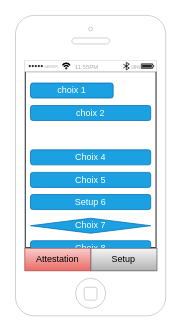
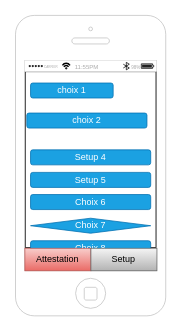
- <mxCell id="10" value="choix 2" style="rounded=1;whiteSpace=wrap;html=1;fillColor=#1ba1e2;strokeColor=#006EAF;fontColor=#ffffff;" vertex="1" parent="1"><mxGeometry x="40" y="140" width="160" height="20" as="geometry" /></mxCell>
+ <mxCell id="10" value="choix 2" style="rounded=1;whiteSpace=wrap;html=1;fillColor=#1ba1e2;strokeColor=#006EAF;fontColor=#ffffff;" vertex="1" parent="1"><mxGeometry x="35" y="150" width="160" height="20" as="geometry" /></mxCell>
- <mxCell id="11" value="Choix 4" style="rounded=1;whiteSpace=wrap;html=1;fillColor=#1ba1e2;strokeColor=#006EAF;fontColor=#ffffff;" vertex="1" parent="1"><mxGeometry x="40" y="199" width="160" height="20" as="geometry" /></mxCell>
+ <mxCell id="11" value="Setup 4" style="rounded=1;whiteSpace=wrap;html=1;fillColor=#1ba1e2;strokeColor=#006EAF;fontColor=#ffffff;" vertex="1" parent="1"><mxGeometry x="40" y="199" width="160" height="20" as="geometry" /></mxCell>
- <mxCell id="12" value="Choix 5" style="rounded=1;whiteSpace=wrap;html=1;fillColor=#1ba1e2;strokeColor=#006EAF;fontColor=#ffffff;" vertex="1" parent="1"><mxGeometry x="40" y="229" width="160" height="20" as="geometry" /></mxCell>
+ <mxCell id="12" value="Setup 5" style="rounded=1;whiteSpace=wrap;html=1;fillColor=#1ba1e2;strokeColor=#006EAF;fontColor=#ffffff;" vertex="1" parent="1"><mxGeometry x="40" y="229" width="160" height="20" as="geometry" /></mxCell>
- <mxCell id="13" value="Setup 6" style="rounded=1;whiteSpace=wrap;html=1;fillColor=#1ba1e2;strokeColor=#006EAF;fontColor=#ffffff;" vertex="1" parent="1"><mxGeometry x="40" y="258.5" width="160" height="20" as="geometry" /></mxCell>
+ <mxCell id="13" value="Choix 6" style="rounded=1;whiteSpace=wrap;html=1;fillColor=#1ba1e2;strokeColor=#006EAF;fontColor=#ffffff;" vertex="1" parent="1"><mxGeometry x="40" y="258.5" width="160" height="20" as="geometry" /></mxCell>
